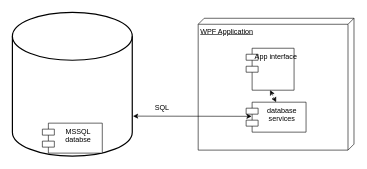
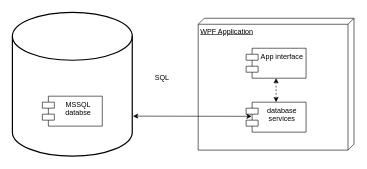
- <mxCell id="3" value="App interface" style="shape=module;align=left;spacingLeft=20;align=center;verticalAlign=top;" vertex="1" parent="1"><mxGeometry x="410" y="80" width="80" height="70" as="geometry" /></mxCell>
+ <mxCell id="3" value="App interface" style="shape=module;align=left;spacingLeft=20;align=center;verticalAlign=top;" vertex="1" parent="1"><mxGeometry x="410" y="80" width="100" height="50" as="geometry" /></mxCell>
- <mxCell id="8" value="SQL" style="text;html=1;strokeColor=none;fillColor=none;align=center;verticalAlign=middle;whiteSpace=wrap;rounded=0;" vertex="1" parent="1"><mxGeometry x="250" y="170" width="40" height="20" as="geometry" /></mxCell>
+ <mxCell id="8" value="SQL" style="text;html=1;strokeColor=none;fillColor=none;align=center;verticalAlign=middle;whiteSpace=wrap;rounded=0;" vertex="1" parent="1"><mxGeometry x="250" y="120" width="40" height="20" as="geometry" /></mxCell>
- <mxCell id="9" value="MSSQL&#10;databse" style="shape=module;align=left;spacingLeft=20;align=center;verticalAlign=top;" vertex="1" parent="1"><mxGeometry x="70" y="205" width="100" height="50" as="geometry" /></mxCell>
+ <mxCell id="9" value="MSSQL&#10;databse" style="shape=module;align=left;spacingLeft=20;align=center;verticalAlign=top;" vertex="1" parent="1"><mxGeometry x="70" y="160" width="100" height="50" as="geometry" /></mxCell>
